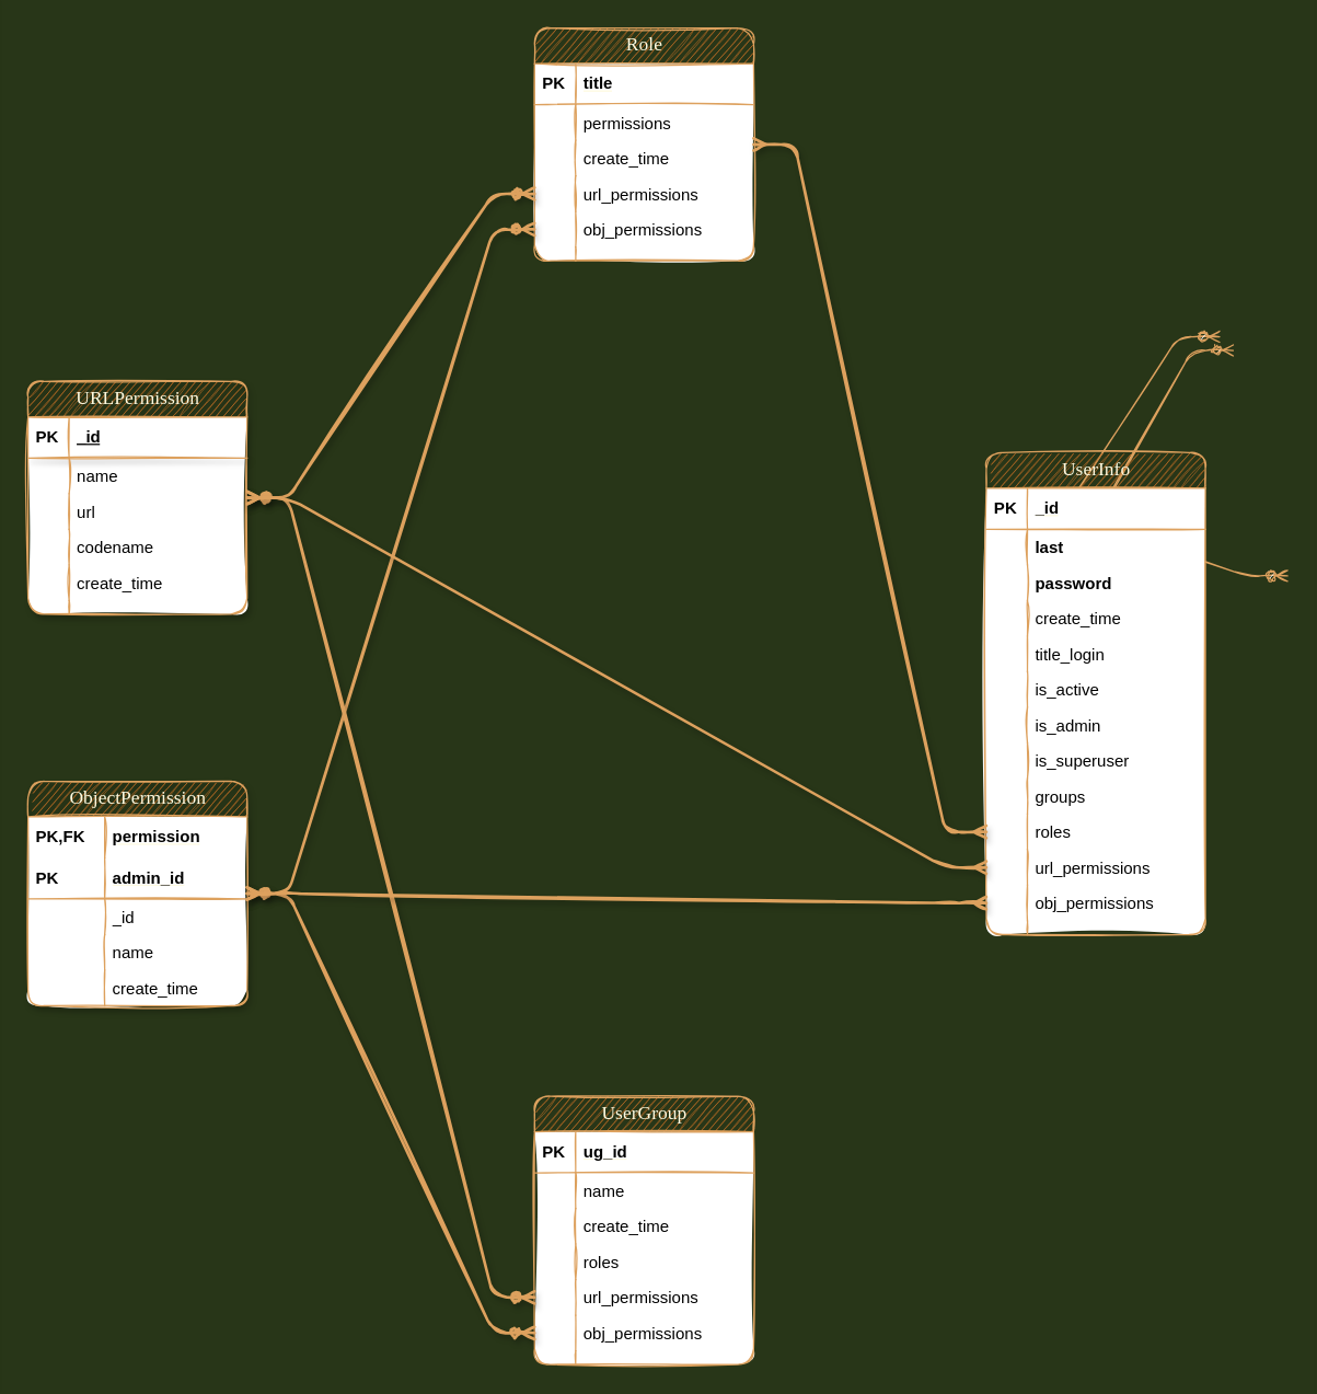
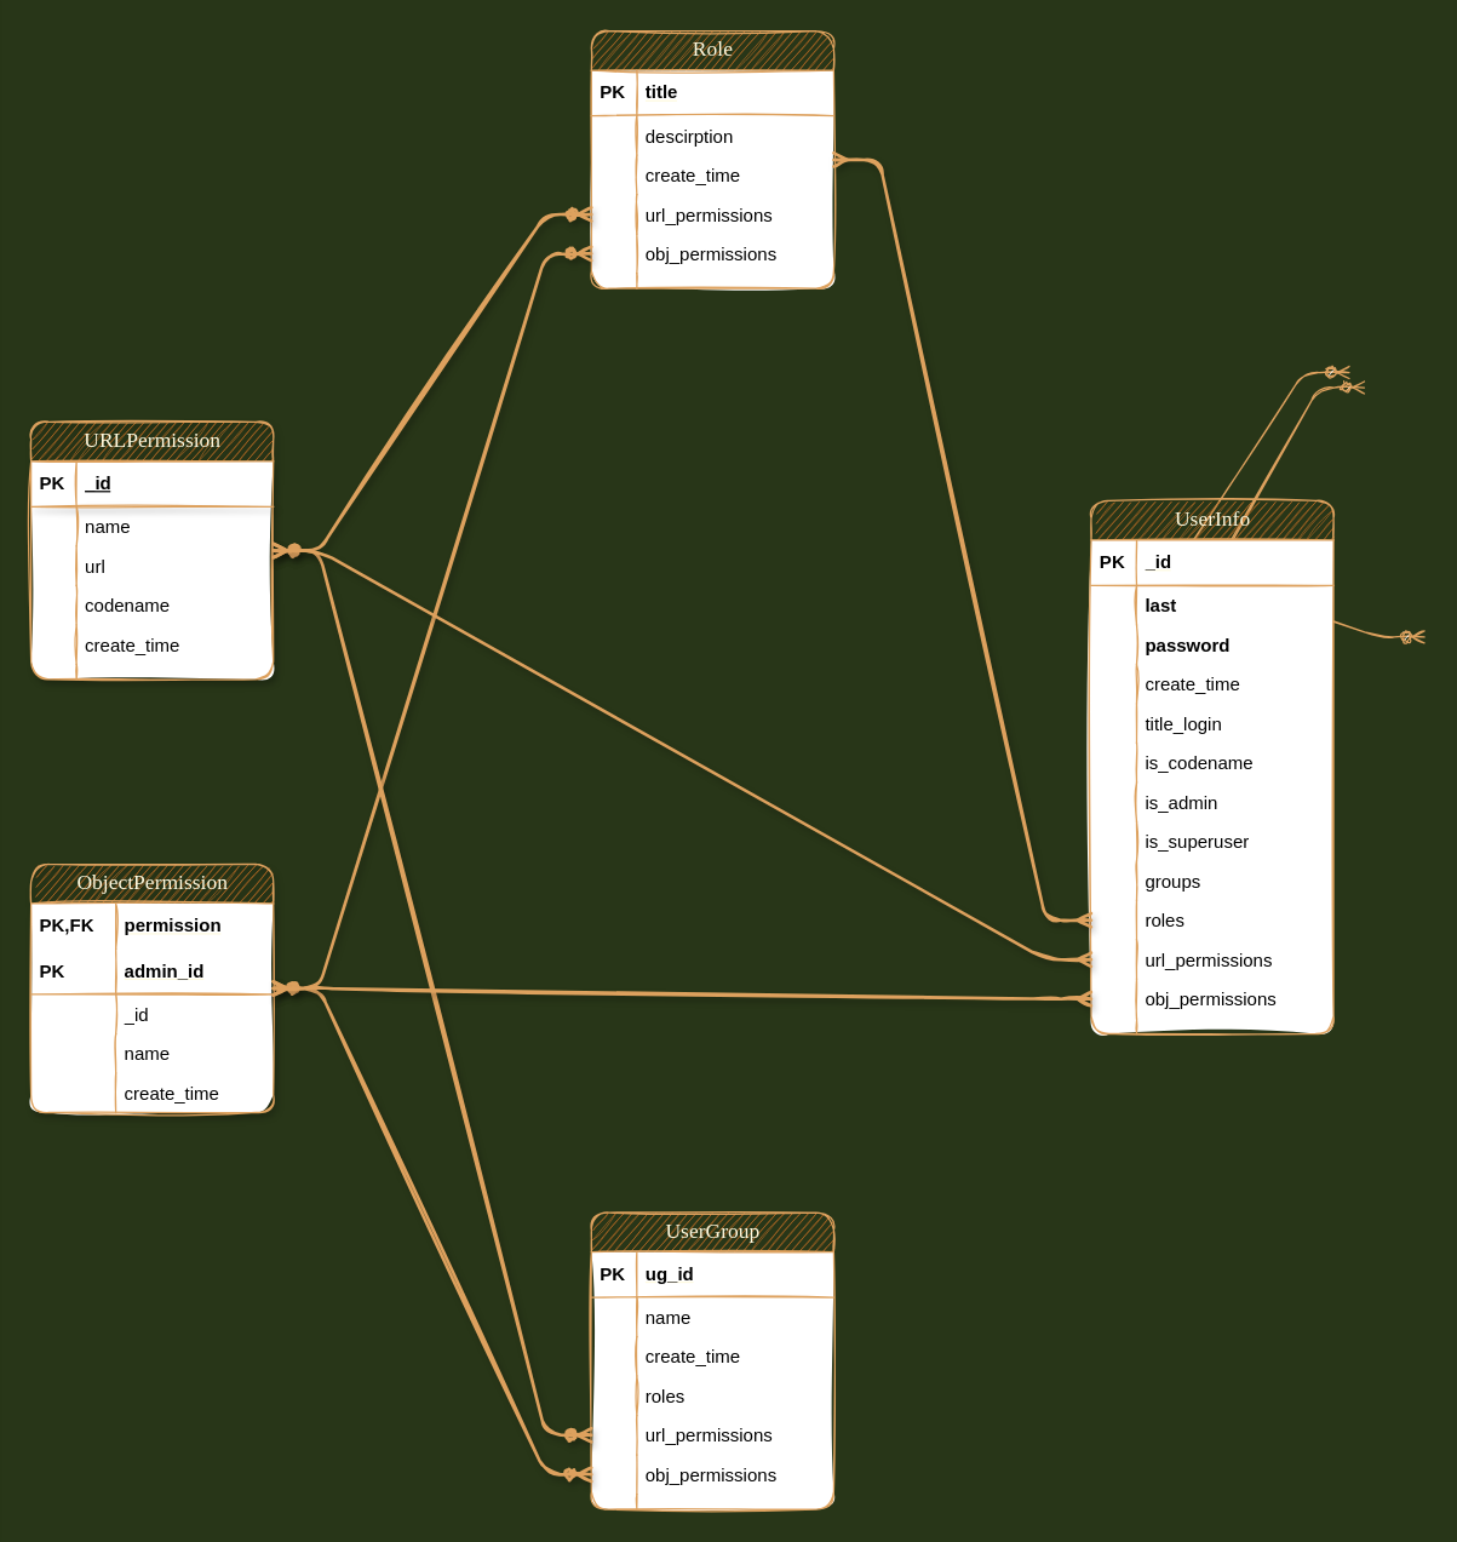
- <mxCell id="32" value="&lt;font color=&quot;#000000&quot;&gt;permissions&lt;/font&gt;" style="shape=partialRectangle;top=0;left=0;right=0;bottom=0;html=1;align=left;verticalAlign=top;fillColor=none;spacingLeft=34;spacingRight=4;whiteSpace=wrap;overflow=hidden;rotatable=0;points=[[0,0.5],[1,0.5]];portConstraint=eastwest;dropTarget=0;strokeColor=#DDA15E;fontColor=#FEFAE0;sketch=1;rounded=1;" vertex="1" parent="29"><mxGeometry y="56" width="160" height="26" as="geometry" /></mxCell>
+ <mxCell id="32" value="&lt;font color=&quot;#000000&quot;&gt;descirption&lt;/font&gt;" style="shape=partialRectangle;top=0;left=0;right=0;bottom=0;html=1;align=left;verticalAlign=top;fillColor=none;spacingLeft=34;spacingRight=4;whiteSpace=wrap;overflow=hidden;rotatable=0;points=[[0,0.5],[1,0.5]];portConstraint=eastwest;dropTarget=0;strokeColor=#DDA15E;fontColor=#FEFAE0;sketch=1;rounded=1;" vertex="1" parent="29"><mxGeometry y="56" width="160" height="26" as="geometry" /></mxCell>
- <mxCell id="72" value="&lt;font color=&quot;#000000&quot;&gt;is_active&lt;/font&gt;" style="shape=partialRectangle;top=0;left=0;right=0;bottom=0;html=1;align=left;verticalAlign=top;fillColor=none;spacingLeft=34;spacingRight=4;whiteSpace=wrap;overflow=hidden;rotatable=0;points=[[0,0.5],[1,0.5]];portConstraint=eastwest;dropTarget=0;strokeColor=#DDA15E;fontColor=#FEFAE0;sketch=1;rounded=1;" vertex="1" parent="61"><mxGeometry y="160" width="160" height="26" as="geometry" /></mxCell>
+ <mxCell id="72" value="&lt;font color=&quot;#000000&quot;&gt;is_codename&lt;/font&gt;" style="shape=partialRectangle;top=0;left=0;right=0;bottom=0;html=1;align=left;verticalAlign=top;fillColor=none;spacingLeft=34;spacingRight=4;whiteSpace=wrap;overflow=hidden;rotatable=0;points=[[0,0.5],[1,0.5]];portConstraint=eastwest;dropTarget=0;strokeColor=#DDA15E;fontColor=#FEFAE0;sketch=1;rounded=1;" vertex="1" parent="61"><mxGeometry y="160" width="160" height="26" as="geometry" /></mxCell>
